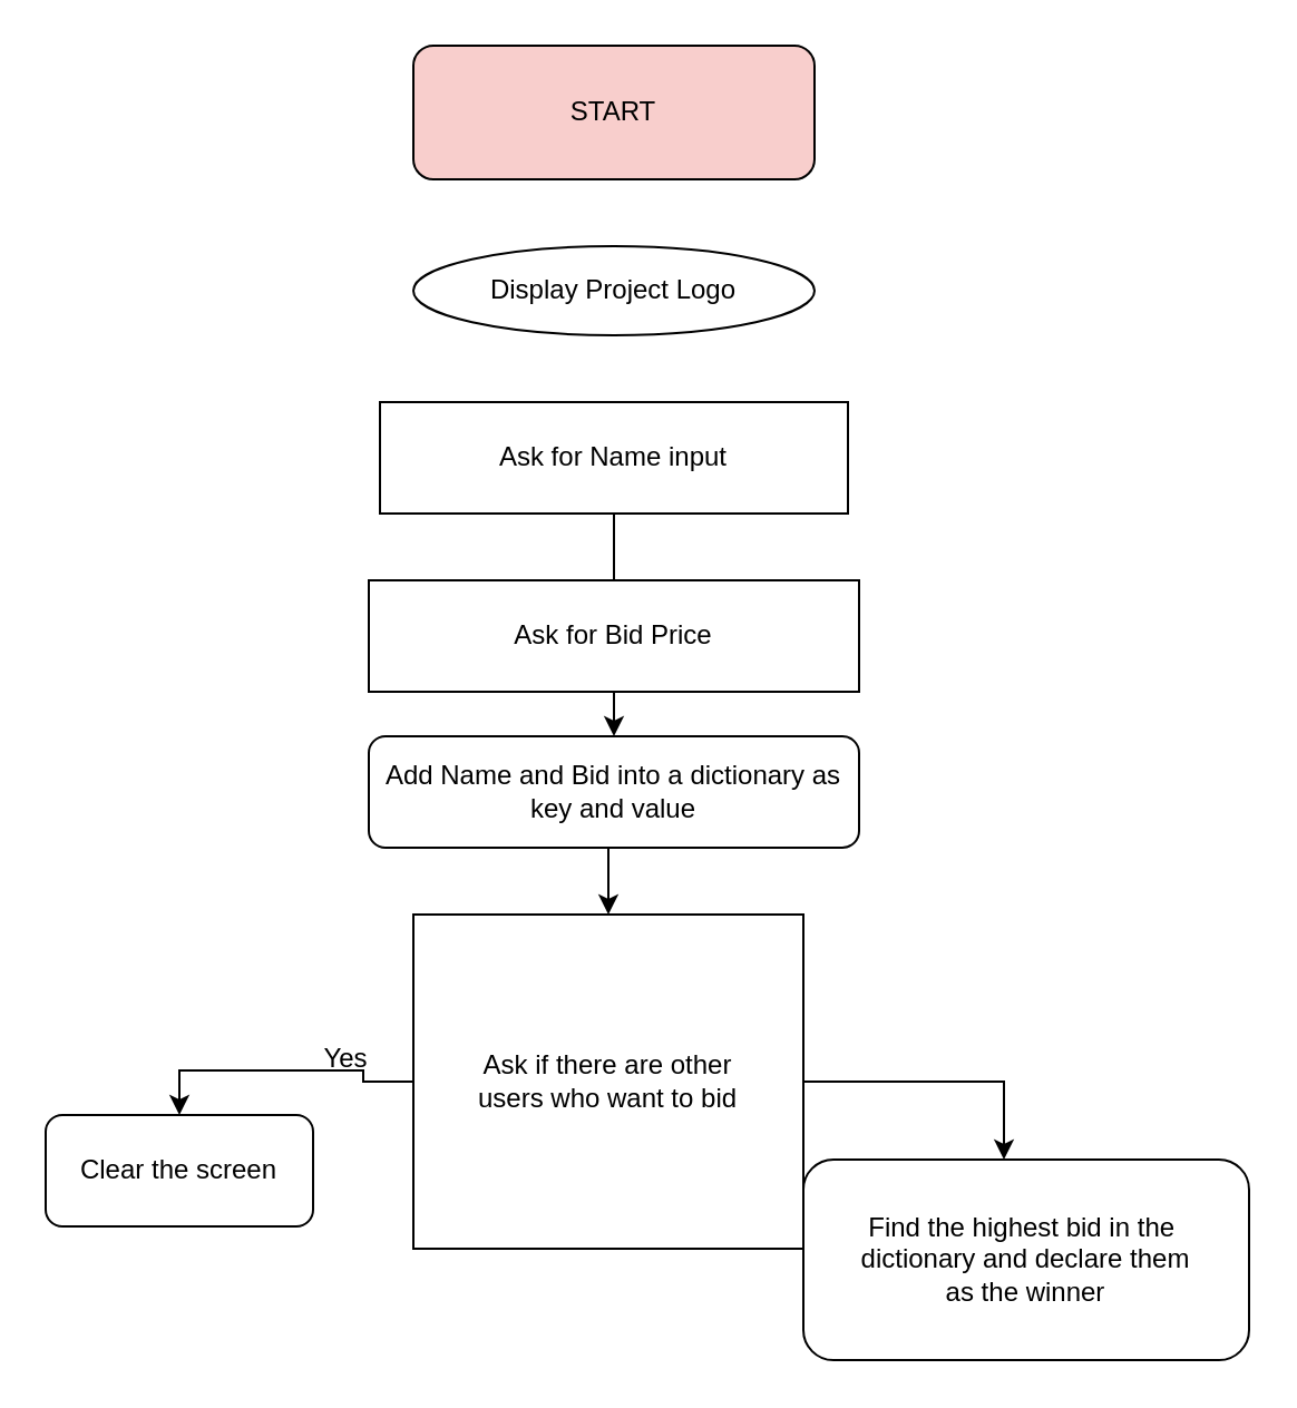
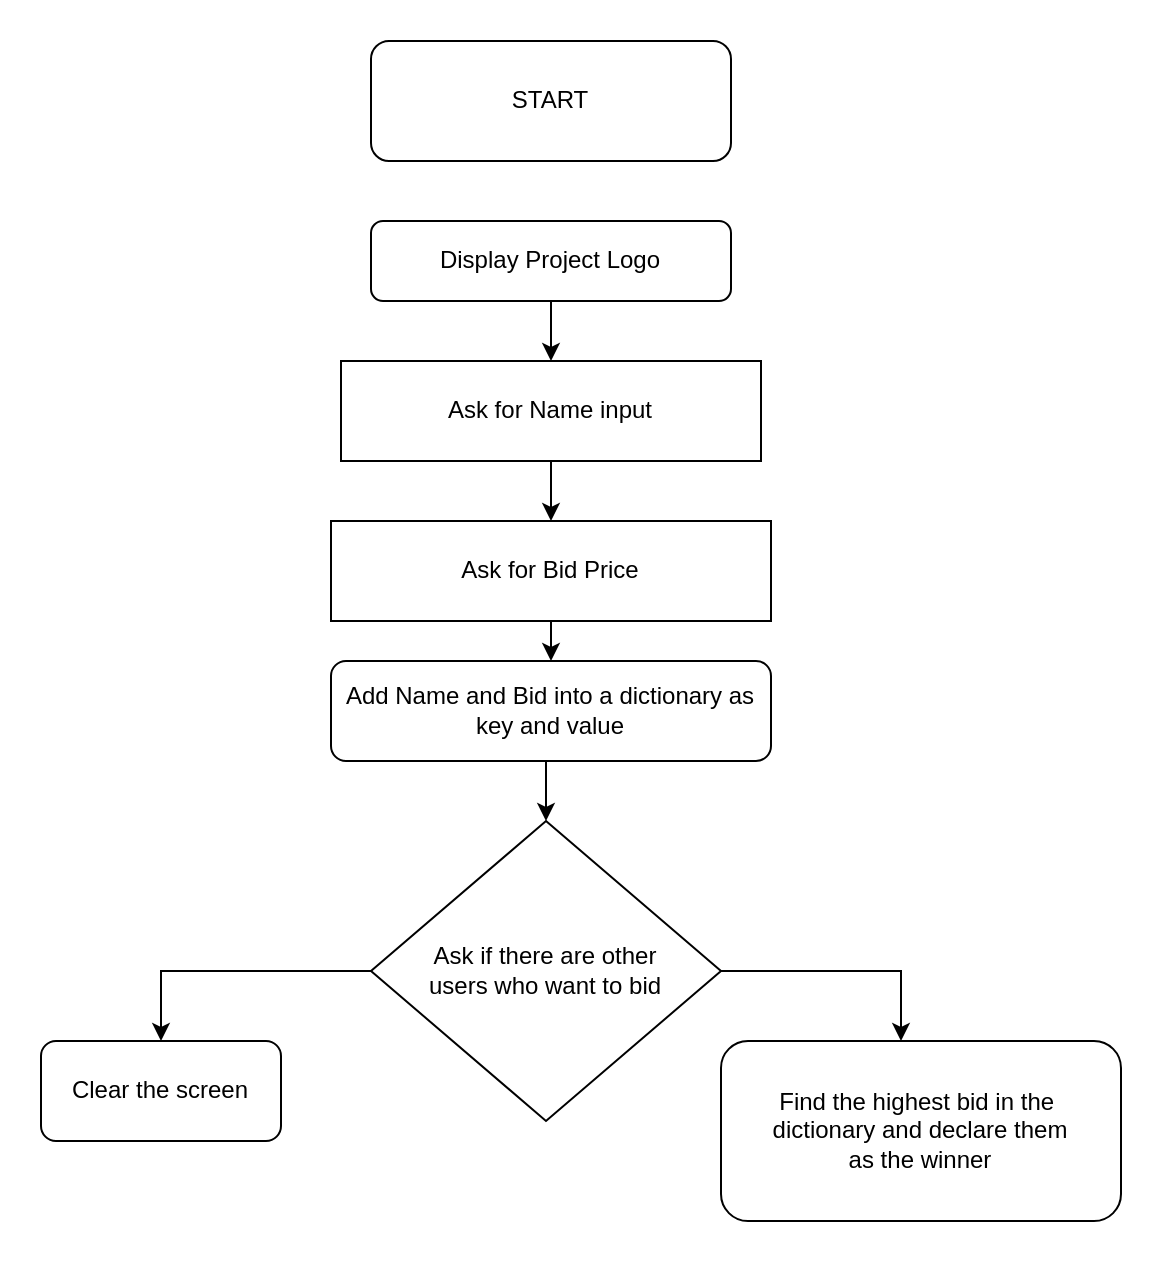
- <mxCell id="2" value="START" style="rounded=1;whiteSpace=wrap;html=1;fillColor=#f8cecc;" vertex="1" parent="1"><mxGeometry x="185" y="20" width="180" height="60" as="geometry" /></mxCell>
+ <mxCell id="2" value="START" style="rounded=1;whiteSpace=wrap;html=1;" vertex="1" parent="1"><mxGeometry x="185" y="20" width="180" height="60" as="geometry" /></mxCell>
- <mxCell id="4" value="Display Project Logo" style="ellipse;whiteSpace=wrap;html=1;" vertex="1" parent="1"><mxGeometry x="185" y="110" width="180" height="40" as="geometry" /></mxCell>
+ <mxCell id="4" value="Display Project Logo" style="rounded=1;whiteSpace=wrap;html=1;" vertex="1" parent="1"><mxGeometry x="185" y="110" width="180" height="40" as="geometry" /></mxCell>
+ <mxCell id="3" style="edgeStyle=orthogonalEdgeStyle;rounded=0;orthogonalLoop=1;jettySize=auto;html=1;exitX=0.5;exitY=1;exitDx=0;exitDy=0;entryX=0.5;entryY=0;entryDx=0;entryDy=0;" edge="1" parent="1" source="4" target="6"><mxGeometry relative="1" as="geometry" /></mxCell>
- <mxCell id="5" style="edgeStyle=orthogonalEdgeStyle;rounded=0;orthogonalLoop=1;jettySize=auto;html=1;exitX=0.5;exitY=1;exitDx=0;exitDy=0;entryX=0.5;entryY=0;entryDx=0;entryDy=0;endArrow=none;" edge="1" parent="1" source="6" target="8"><mxGeometry relative="1" as="geometry" /></mxCell>
+ <mxCell id="5" style="edgeStyle=orthogonalEdgeStyle;rounded=0;orthogonalLoop=1;jettySize=auto;html=1;exitX=0.5;exitY=1;exitDx=0;exitDy=0;entryX=0.5;entryY=0;entryDx=0;entryDy=0;" edge="1" parent="1" source="6" target="8"><mxGeometry relative="1" as="geometry" /></mxCell>
- <mxCell id="14" value="Yes" style="text;html=1;strokeColor=none;fillColor=none;align=center;verticalAlign=middle;whiteSpace=wrap;rounded=0;" vertex="1" parent="1"><mxGeometry x="125" y="460" width="60" height="30" as="geometry" /></mxCell>
- <mxCell id="12" value="Ask if there are other &lt;br&gt;users who want to bid" style="whiteSpace=wrap;html=1;rounded=0;" vertex="1" parent="1"><mxGeometry x="185" y="410" width="175" height="150" as="geometry" /></mxCell>
+ <mxCell id="12" value="Ask if there are other &lt;br&gt;users who want to bid" style="rhombus;whiteSpace=wrap;html=1;" vertex="1" parent="1"><mxGeometry x="185" y="410" width="175" height="150" as="geometry" /></mxCell>
- <mxCell id="15" value="Clear the screen" style="rounded=1;whiteSpace=wrap;html=1;" vertex="1" parent="1"><mxGeometry x="20" y="500" width="120" height="50" as="geometry" /></mxCell>
+ <mxCell id="15" value="Clear the screen" style="rounded=1;whiteSpace=wrap;html=1;" vertex="1" parent="1"><mxGeometry x="20" y="520" width="120" height="50" as="geometry" /></mxCell>
